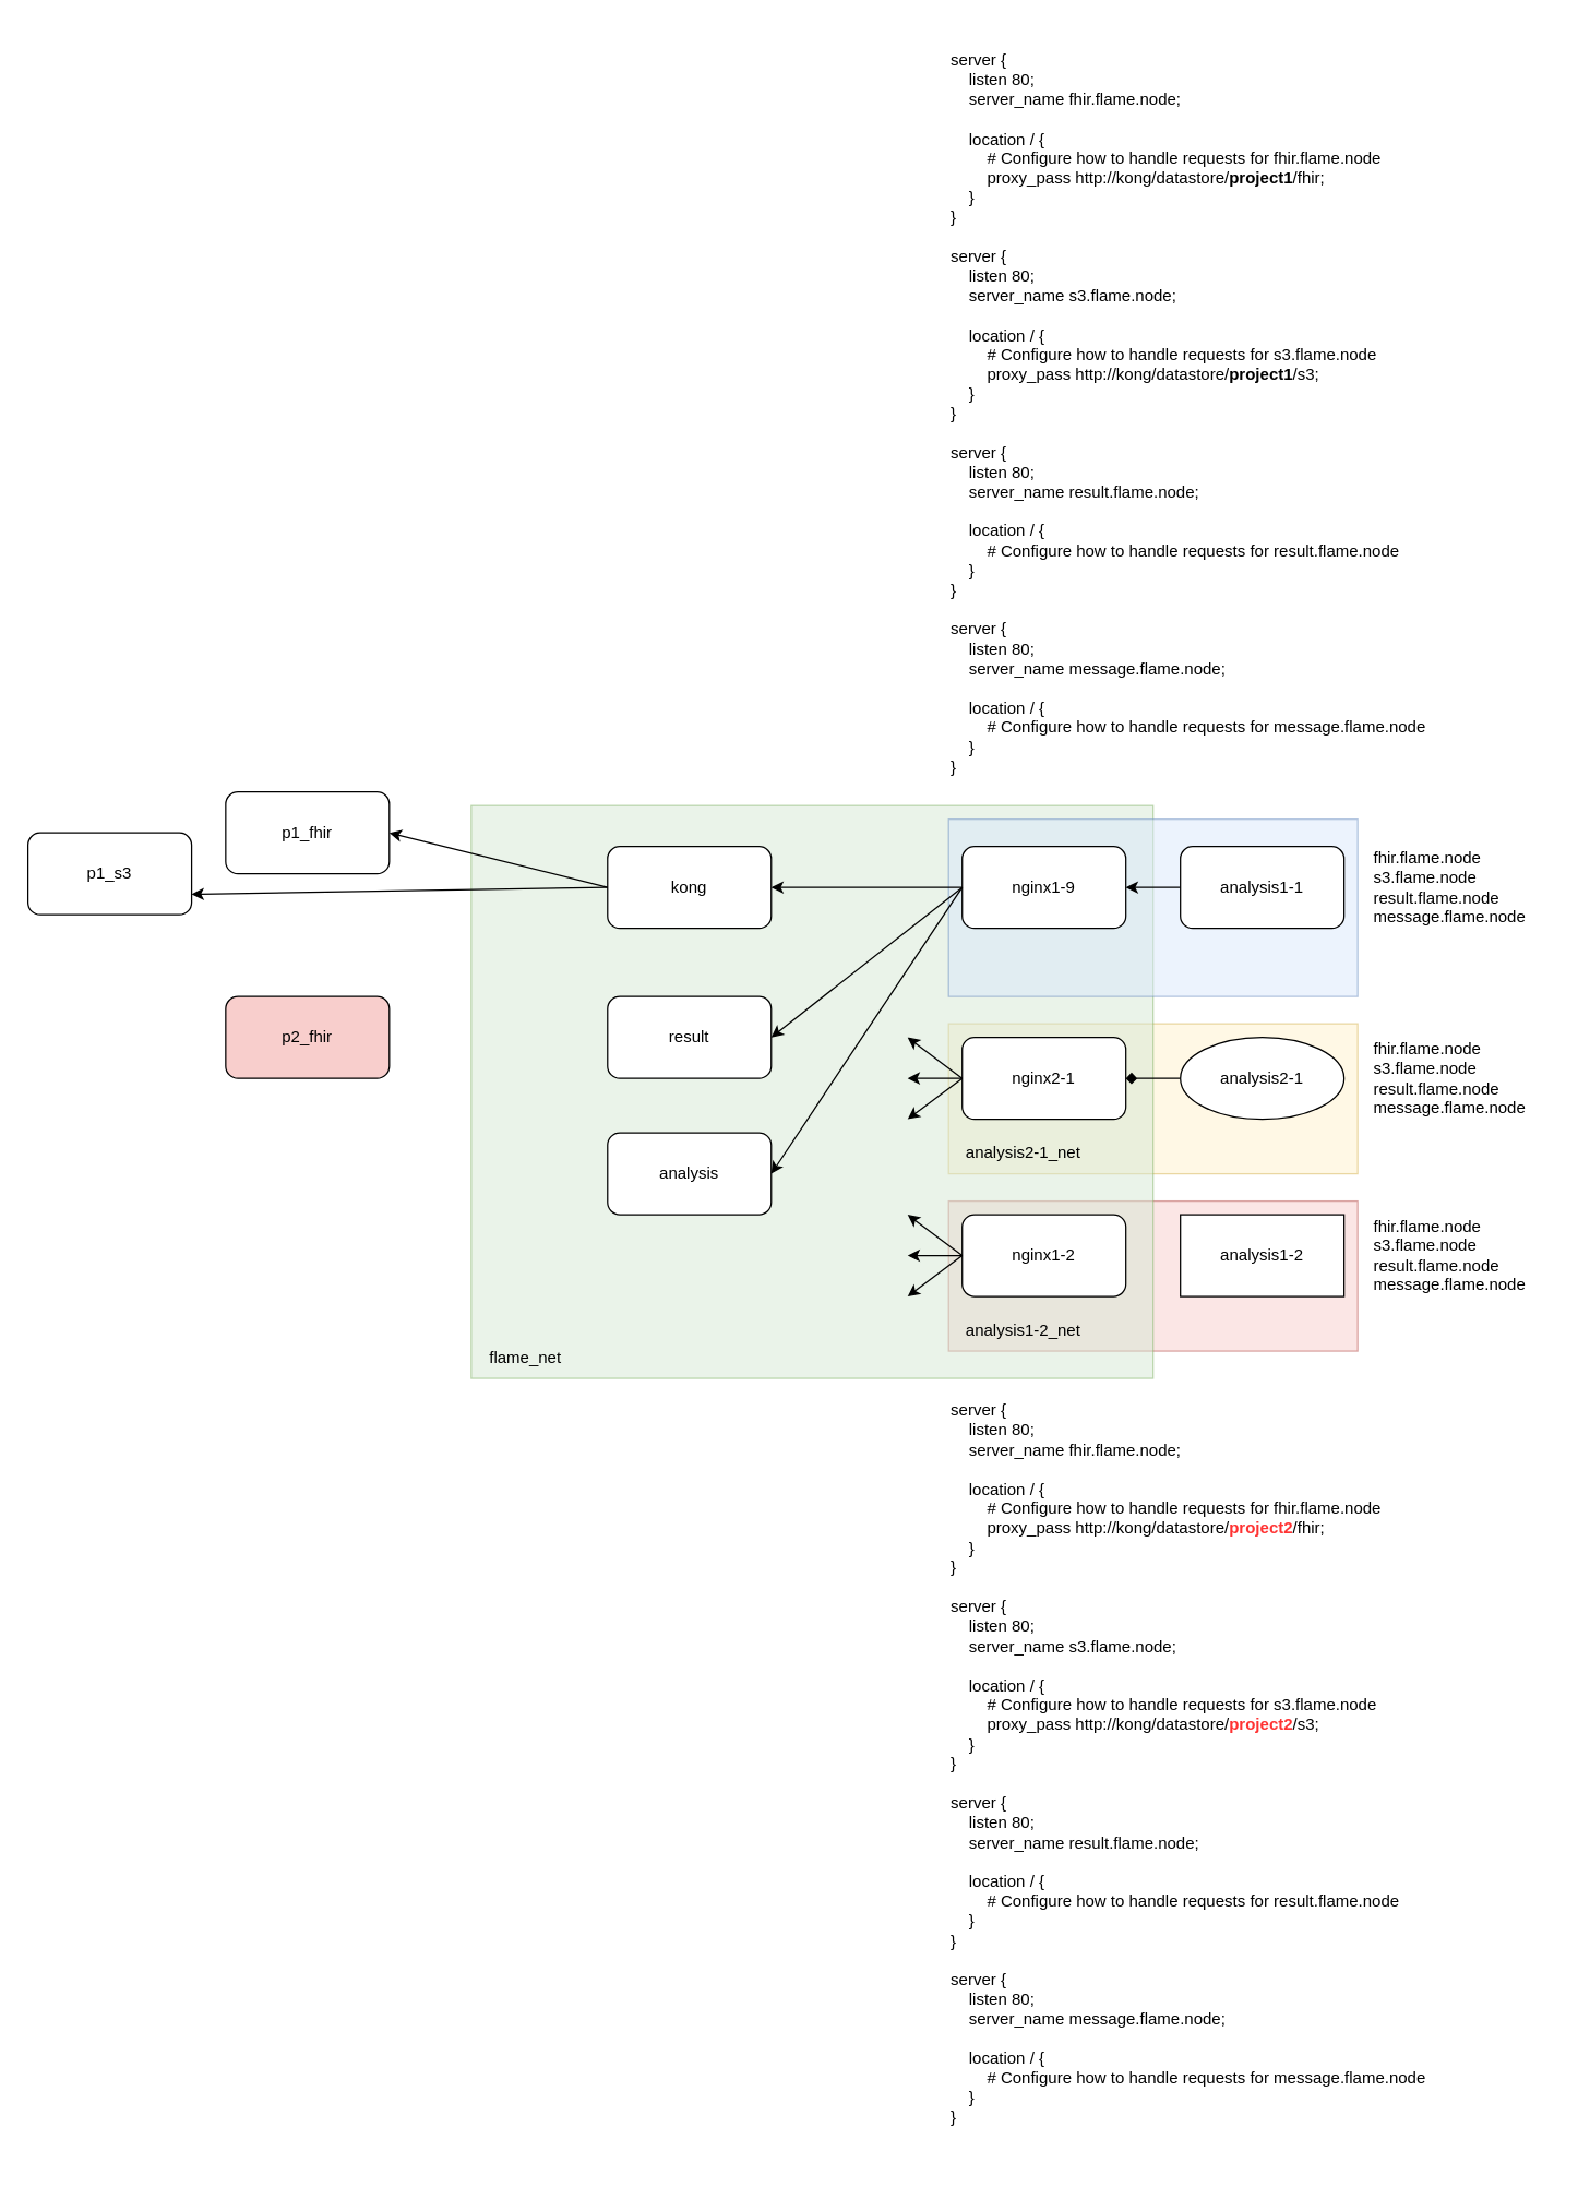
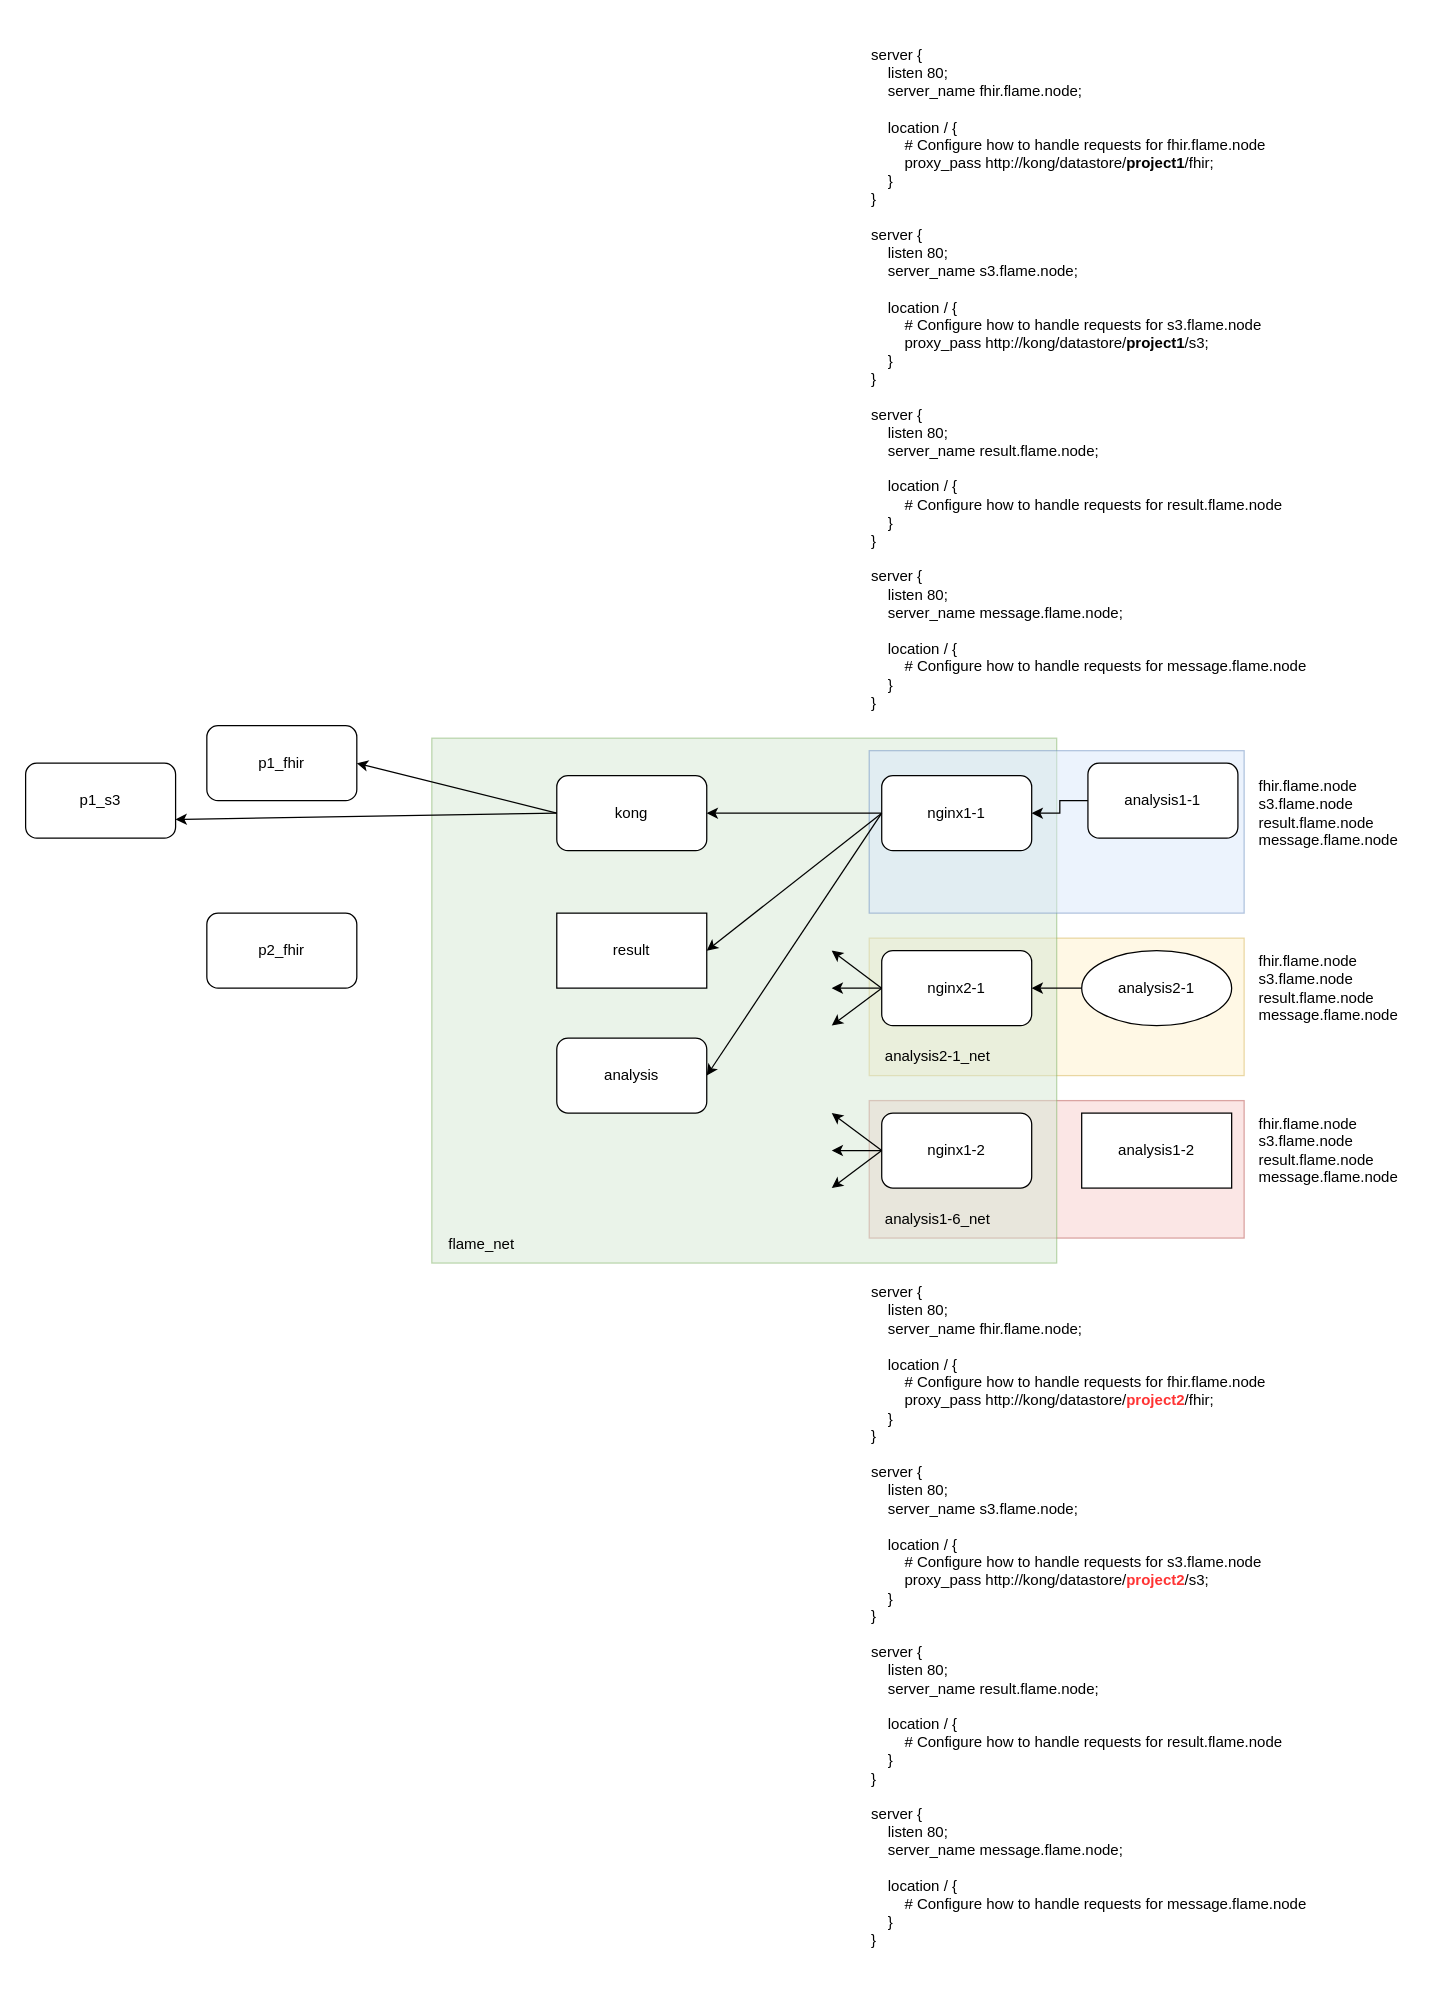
- <mxCell id="9" value="nginx1-9" style="rounded=1;whiteSpace=wrap;html=1;" vertex="1" parent="1"><mxGeometry x="705" y="620" width="120" height="60" as="geometry" /></mxCell>
+ <mxCell id="9" value="nginx1-1" style="rounded=1;whiteSpace=wrap;html=1;" vertex="1" parent="1"><mxGeometry x="705" y="620" width="120" height="60" as="geometry" /></mxCell>
- <mxCell id="7" value="analysis1-1" style="rounded=1;whiteSpace=wrap;html=1;" vertex="1" parent="1"><mxGeometry x="865" y="620" width="120" height="60" as="geometry" /></mxCell>
+ <mxCell id="7" value="analysis1-1" style="rounded=1;whiteSpace=wrap;html=1;" vertex="1" parent="1"><mxGeometry x="870" y="610" width="120" height="60" as="geometry" /></mxCell>
- <mxCell id="23" value="p2_fhir" style="rounded=1;whiteSpace=wrap;html=1;fillColor=#f8cecc;" vertex="1" parent="1"><mxGeometry x="165" y="730" width="120" height="60" as="geometry" /></mxCell>
+ <mxCell id="23" value="p2_fhir" style="rounded=1;whiteSpace=wrap;html=1;" vertex="1" parent="1"><mxGeometry x="165" y="730" width="120" height="60" as="geometry" /></mxCell>
- <mxCell id="17" value="result" style="rounded=1;whiteSpace=wrap;html=1;" vertex="1" parent="1"><mxGeometry x="445" y="730" width="120" height="60" as="geometry" /></mxCell>
+ <mxCell id="17" value="result" style="whiteSpace=wrap;html=1;rounded=0;" vertex="1" parent="1"><mxGeometry x="445" y="730" width="120" height="60" as="geometry" /></mxCell>
- <mxCell id="10" style="edgeStyle=orthogonalEdgeStyle;rounded=0;orthogonalLoop=1;jettySize=auto;html=1;exitX=0;exitY=0.5;exitDx=0;exitDy=0;endArrow=diamond;" edge="1" parent="1" source="11" target="12"><mxGeometry relative="1" as="geometry" /></mxCell>
+ <mxCell id="10" style="edgeStyle=orthogonalEdgeStyle;rounded=0;orthogonalLoop=1;jettySize=auto;html=1;exitX=0;exitY=0.5;exitDx=0;exitDy=0;" edge="1" parent="1" source="11" target="12"><mxGeometry relative="1" as="geometry" /></mxCell>
- <mxCell id="29" value="analysis1-2_net" style="text;html=1;align=center;verticalAlign=middle;whiteSpace=wrap;rounded=0;" vertex="1" parent="1"><mxGeometry x="695" y="960" width="110" height="30" as="geometry" /></mxCell>
+ <mxCell id="29" value="analysis1-6_net" style="text;html=1;align=center;verticalAlign=middle;whiteSpace=wrap;rounded=0;" vertex="1" parent="1"><mxGeometry x="695" y="960" width="110" height="30" as="geometry" /></mxCell>
